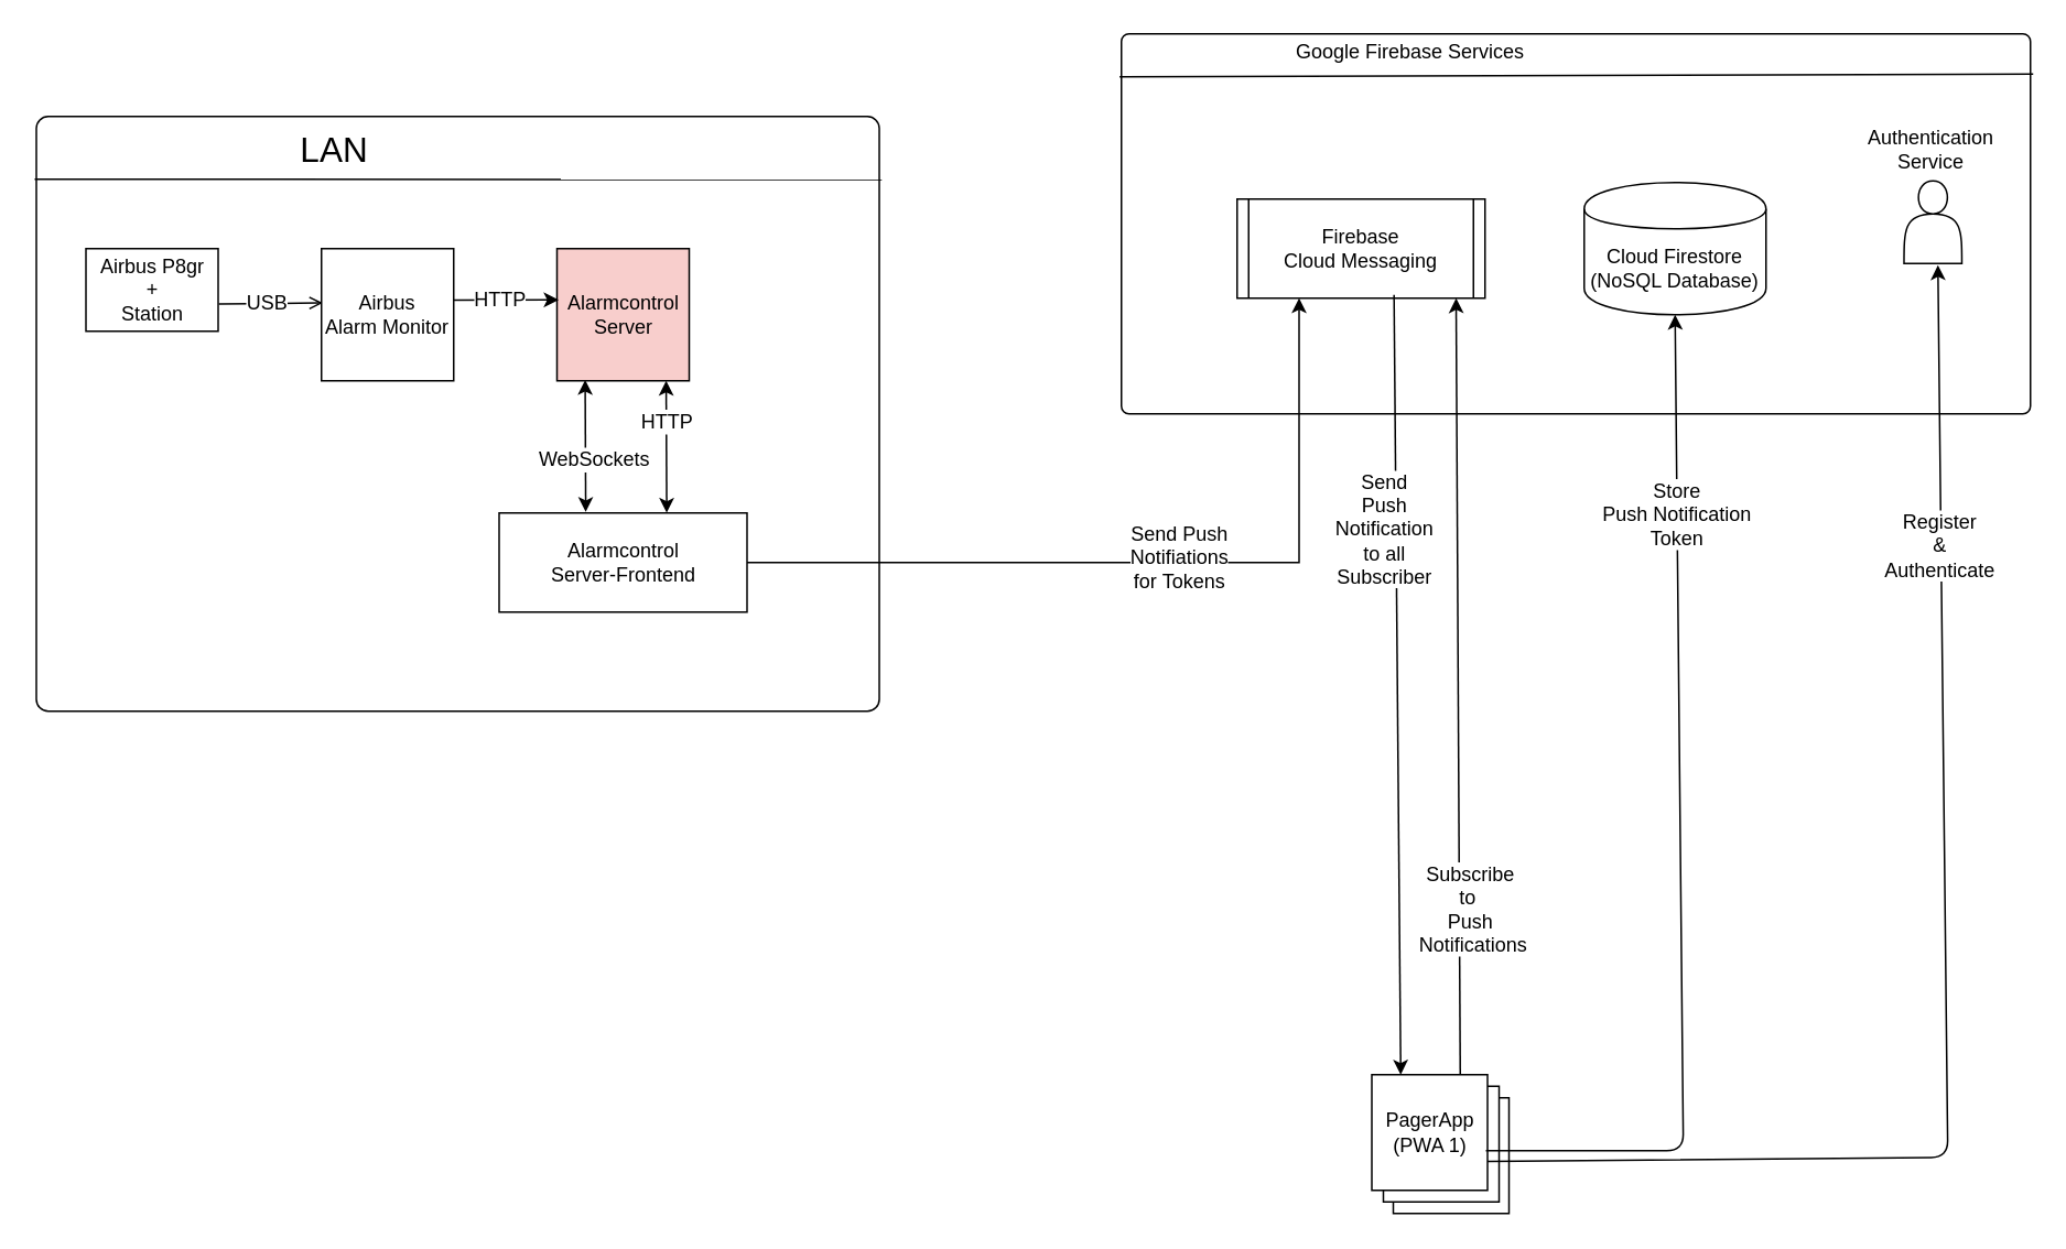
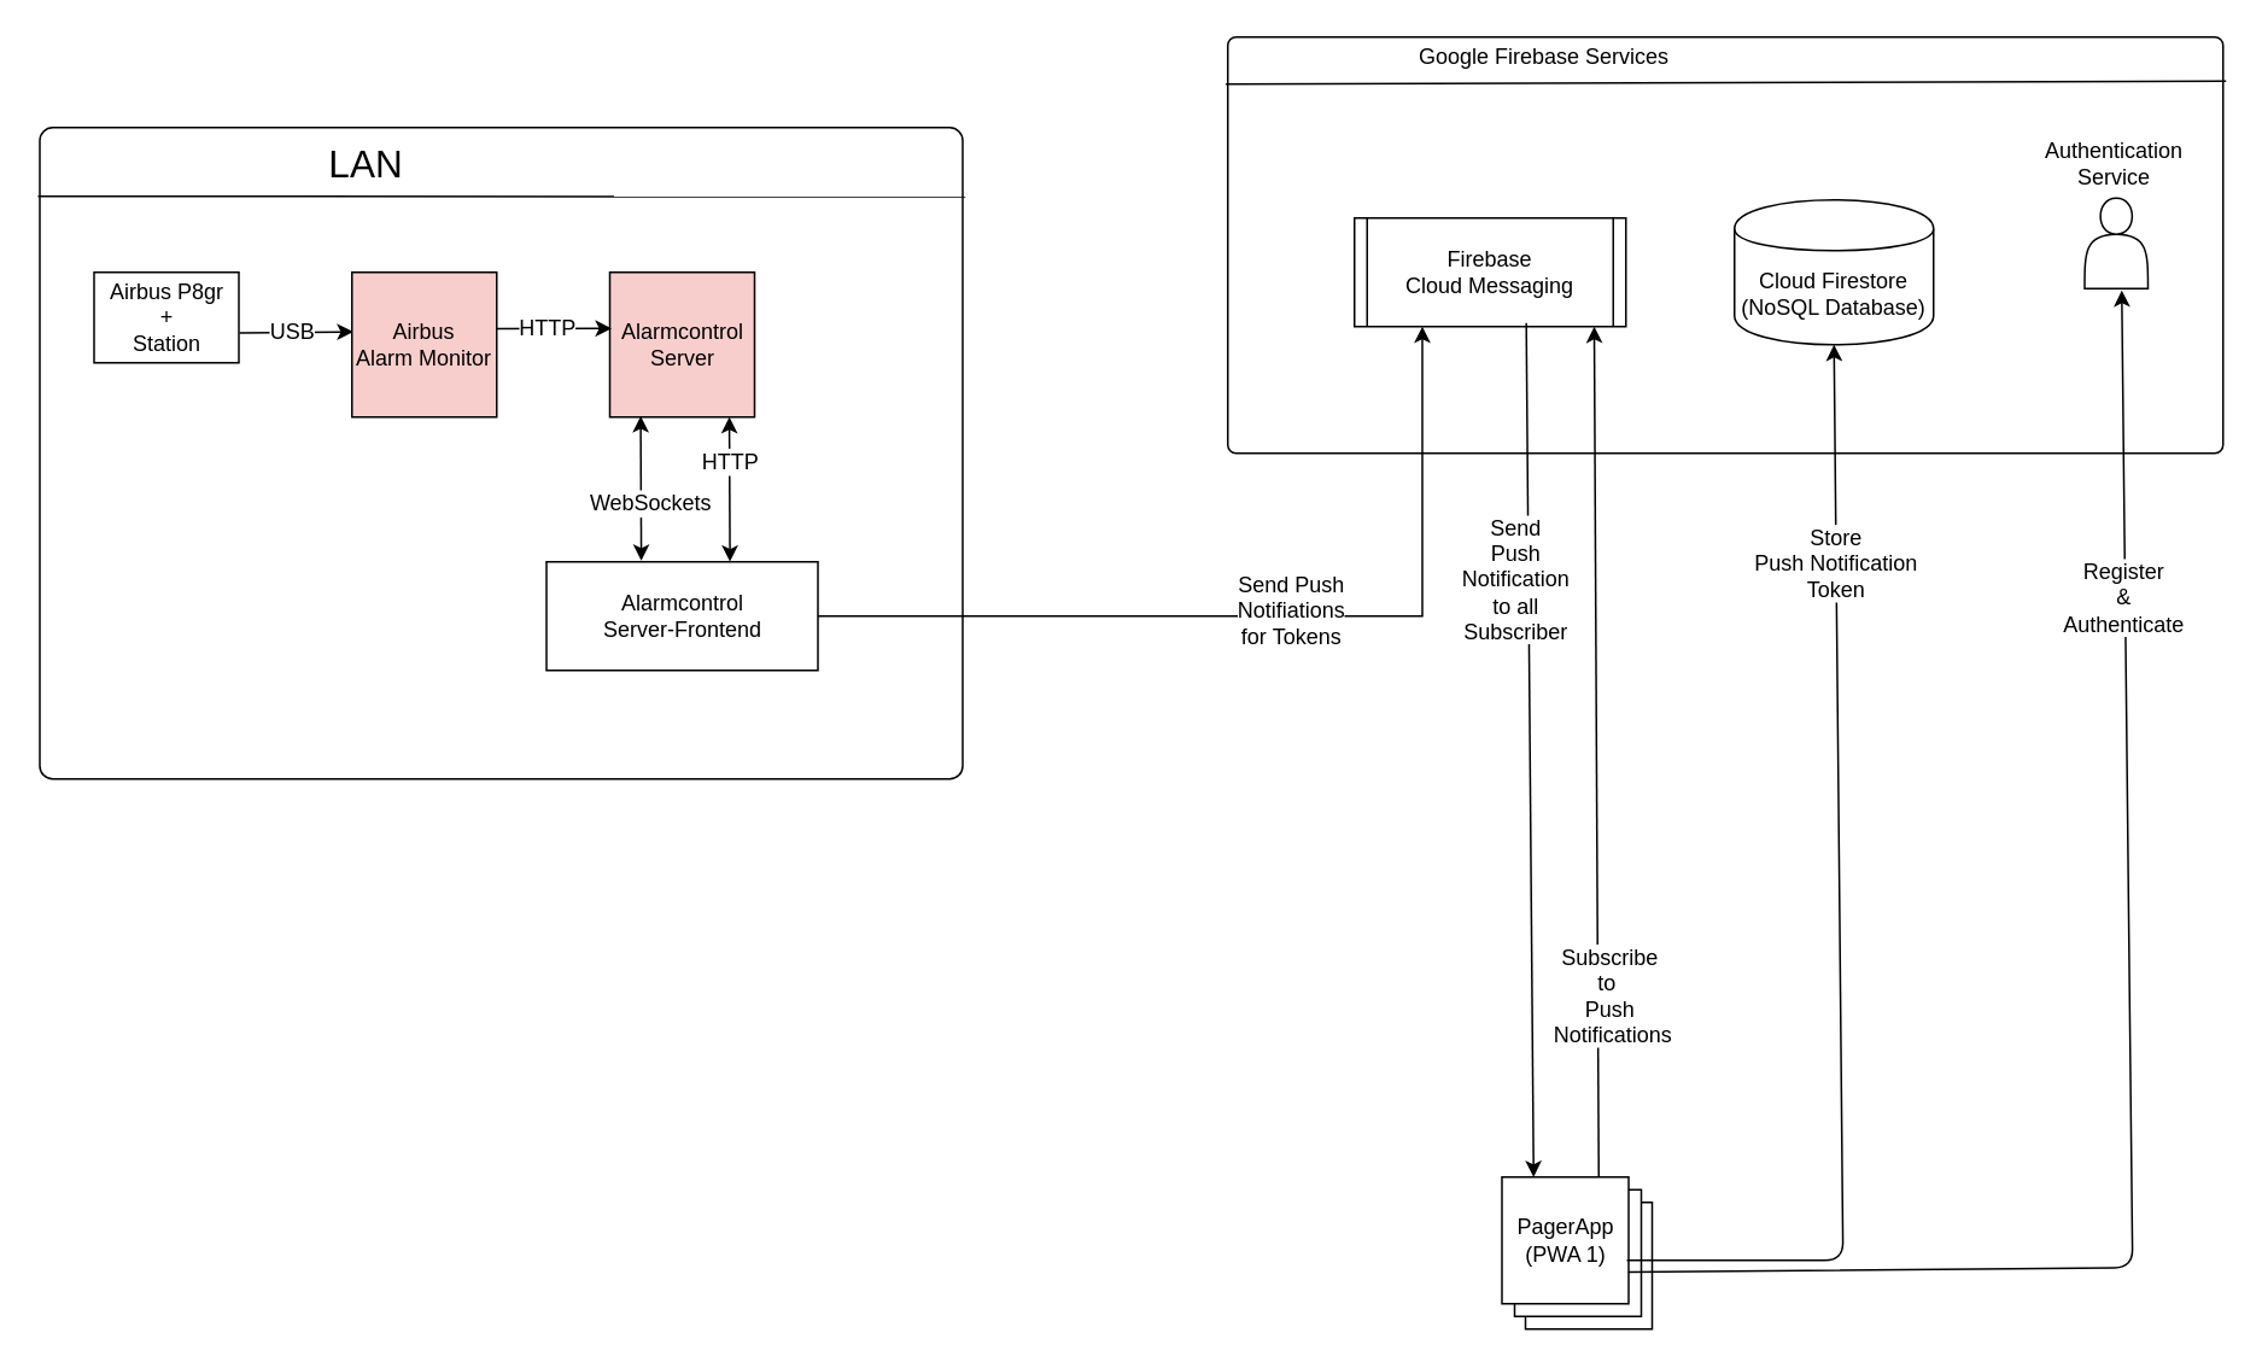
- <mxCell id="17" value="" style="endArrow=open;html=1;fontSize=12;exitX=1.005;exitY=0.669;exitDx=0;exitDy=0;exitPerimeter=0;entryX=0.01;entryY=0.411;entryDx=0;entryDy=0;entryPerimeter=0;" edge="1" parent="1" source="16" target="19"><mxGeometry width="50" height="50" relative="1" as="geometry"><mxPoint x="141.5" y="200" as="sourcePoint" /><mxPoint x="191.5" y="160" as="targetPoint" /></mxGeometry></mxCell>
+ <mxCell id="17" value="" style="endArrow=classic;html=1;fontSize=12;exitX=1.005;exitY=0.669;exitDx=0;exitDy=0;exitPerimeter=0;entryX=0.01;entryY=0.411;entryDx=0;entryDy=0;entryPerimeter=0;" edge="1" parent="1" source="16" target="19"><mxGeometry width="50" height="50" relative="1" as="geometry"><mxPoint x="141.5" y="200" as="sourcePoint" /><mxPoint x="191.5" y="160" as="targetPoint" /></mxGeometry></mxCell>
- <mxCell id="19" value="Airbus&lt;br&gt;Alarm Monitor&lt;br&gt;" style="whiteSpace=wrap;html=1;aspect=fixed;fontSize=12;" vertex="1" parent="1"><mxGeometry x="194" y="150" width="80" height="80" as="geometry" /></mxCell>
+ <mxCell id="19" value="Airbus&lt;br&gt;Alarm Monitor&lt;br&gt;" style="whiteSpace=wrap;html=1;aspect=fixed;fontSize=12;fillColor=#f8cecc;" vertex="1" parent="1"><mxGeometry x="194" y="150" width="80" height="80" as="geometry" /></mxCell>
